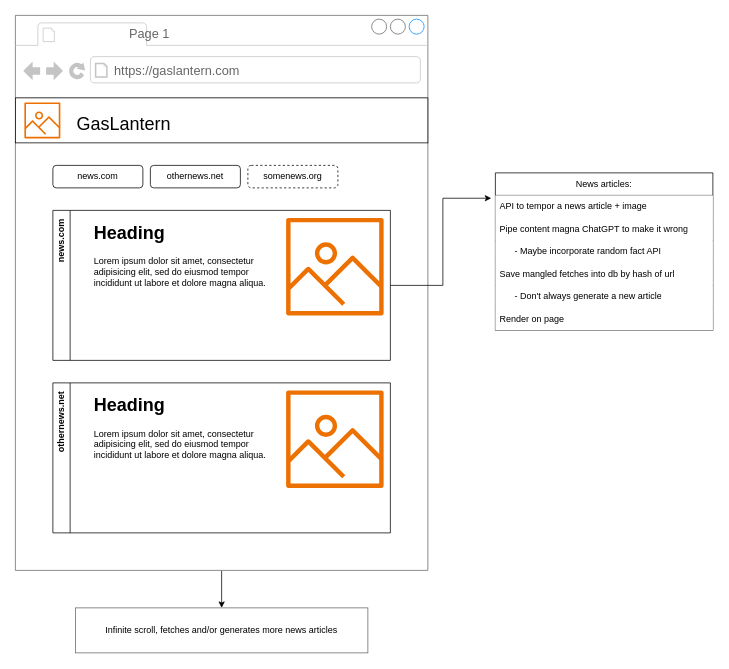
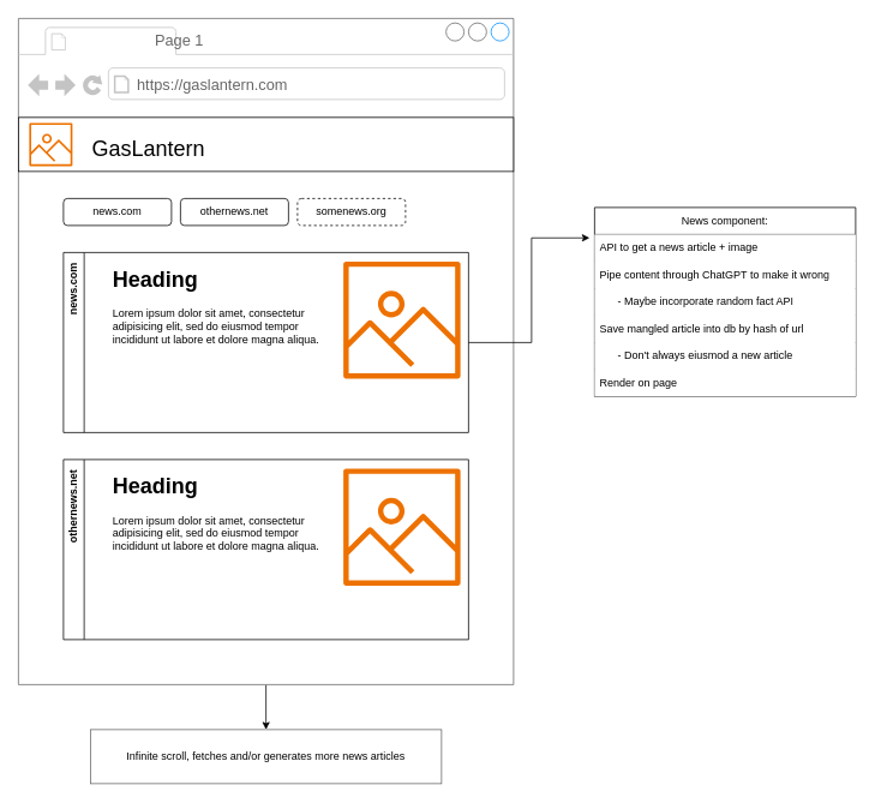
- <mxCell id="18" value="News articles:" style="swimlane;fontStyle=0;childLayout=stackLayout;horizontal=1;startSize=30;horizontalStack=0;resizeParent=1;resizeParentMax=0;resizeLast=0;collapsible=0;marginBottom=0;whiteSpace=wrap;html=1;swimlaneLine=1;rounded=0;glass=0;shadow=0;fillColor=default;" vertex="1" parent="1"><mxGeometry x="660" y="230" width="290" height="210" as="geometry" /></mxCell>
+ <mxCell id="18" value="News component:" style="swimlane;fontStyle=0;childLayout=stackLayout;horizontal=1;startSize=30;horizontalStack=0;resizeParent=1;resizeParentMax=0;resizeLast=0;collapsible=0;marginBottom=0;whiteSpace=wrap;html=1;swimlaneLine=1;rounded=0;glass=0;shadow=0;fillColor=default;" vertex="1" parent="1"><mxGeometry x="660" y="230" width="290" height="210" as="geometry" /></mxCell>
- <mxCell id="19" value="API to tempor a news article + image" style="text;strokeColor=none;fillColor=default;align=left;verticalAlign=middle;spacingLeft=4;spacingRight=4;overflow=hidden;points=[[0,0.5],[1,0.5]];portConstraint=eastwest;rotatable=0;whiteSpace=wrap;html=1;" vertex="1" parent="18"><mxGeometry y="30" width="290" height="30" as="geometry" /></mxCell>
+ <mxCell id="19" value="API to get a news article + image" style="text;strokeColor=none;fillColor=default;align=left;verticalAlign=middle;spacingLeft=4;spacingRight=4;overflow=hidden;points=[[0,0.5],[1,0.5]];portConstraint=eastwest;rotatable=0;whiteSpace=wrap;html=1;" vertex="1" parent="18"><mxGeometry y="30" width="290" height="30" as="geometry" /></mxCell>
- <mxCell id="20" value="Pipe content magna ChatGPT to make it wrong" style="text;strokeColor=none;fillColor=default;align=left;verticalAlign=middle;spacingLeft=4;spacingRight=4;overflow=hidden;points=[[0,0.5],[1,0.5]];portConstraint=eastwest;rotatable=0;whiteSpace=wrap;html=1;" vertex="1" parent="18"><mxGeometry y="60" width="290" height="30" as="geometry" /></mxCell>
+ <mxCell id="20" value="Pipe content through ChatGPT to make it wrong" style="text;strokeColor=none;fillColor=default;align=left;verticalAlign=middle;spacingLeft=4;spacingRight=4;overflow=hidden;points=[[0,0.5],[1,0.5]];portConstraint=eastwest;rotatable=0;whiteSpace=wrap;html=1;" vertex="1" parent="18"><mxGeometry y="60" width="290" height="30" as="geometry" /></mxCell>
- <mxCell id="22" value="Save mangled fetches into db by hash of url" style="text;strokeColor=none;fillColor=default;align=left;verticalAlign=middle;spacingLeft=4;spacingRight=4;overflow=hidden;points=[[0,0.5],[1,0.5]];portConstraint=eastwest;rotatable=0;whiteSpace=wrap;html=1;" vertex="1" parent="18"><mxGeometry y="120" width="290" height="30" as="geometry" /></mxCell>
+ <mxCell id="22" value="Save mangled article into db by hash of url" style="text;strokeColor=none;fillColor=default;align=left;verticalAlign=middle;spacingLeft=4;spacingRight=4;overflow=hidden;points=[[0,0.5],[1,0.5]];portConstraint=eastwest;rotatable=0;whiteSpace=wrap;html=1;" vertex="1" parent="18"><mxGeometry y="120" width="290" height="30" as="geometry" /></mxCell>
- <mxCell id="23" value="&amp;nbsp; &amp;nbsp; &amp;nbsp; - Don't always generate a new article" style="text;strokeColor=none;fillColor=default;align=left;verticalAlign=middle;spacingLeft=4;spacingRight=4;overflow=hidden;points=[[0,0.5],[1,0.5]];portConstraint=eastwest;rotatable=0;whiteSpace=wrap;html=1;" vertex="1" parent="18"><mxGeometry y="150" width="290" height="30" as="geometry" /></mxCell>
+ <mxCell id="23" value="&amp;nbsp; &amp;nbsp; &amp;nbsp; - Don't always eiusmod a new article" style="text;strokeColor=none;fillColor=default;align=left;verticalAlign=middle;spacingLeft=4;spacingRight=4;overflow=hidden;points=[[0,0.5],[1,0.5]];portConstraint=eastwest;rotatable=0;whiteSpace=wrap;html=1;" vertex="1" parent="18"><mxGeometry y="150" width="290" height="30" as="geometry" /></mxCell>
